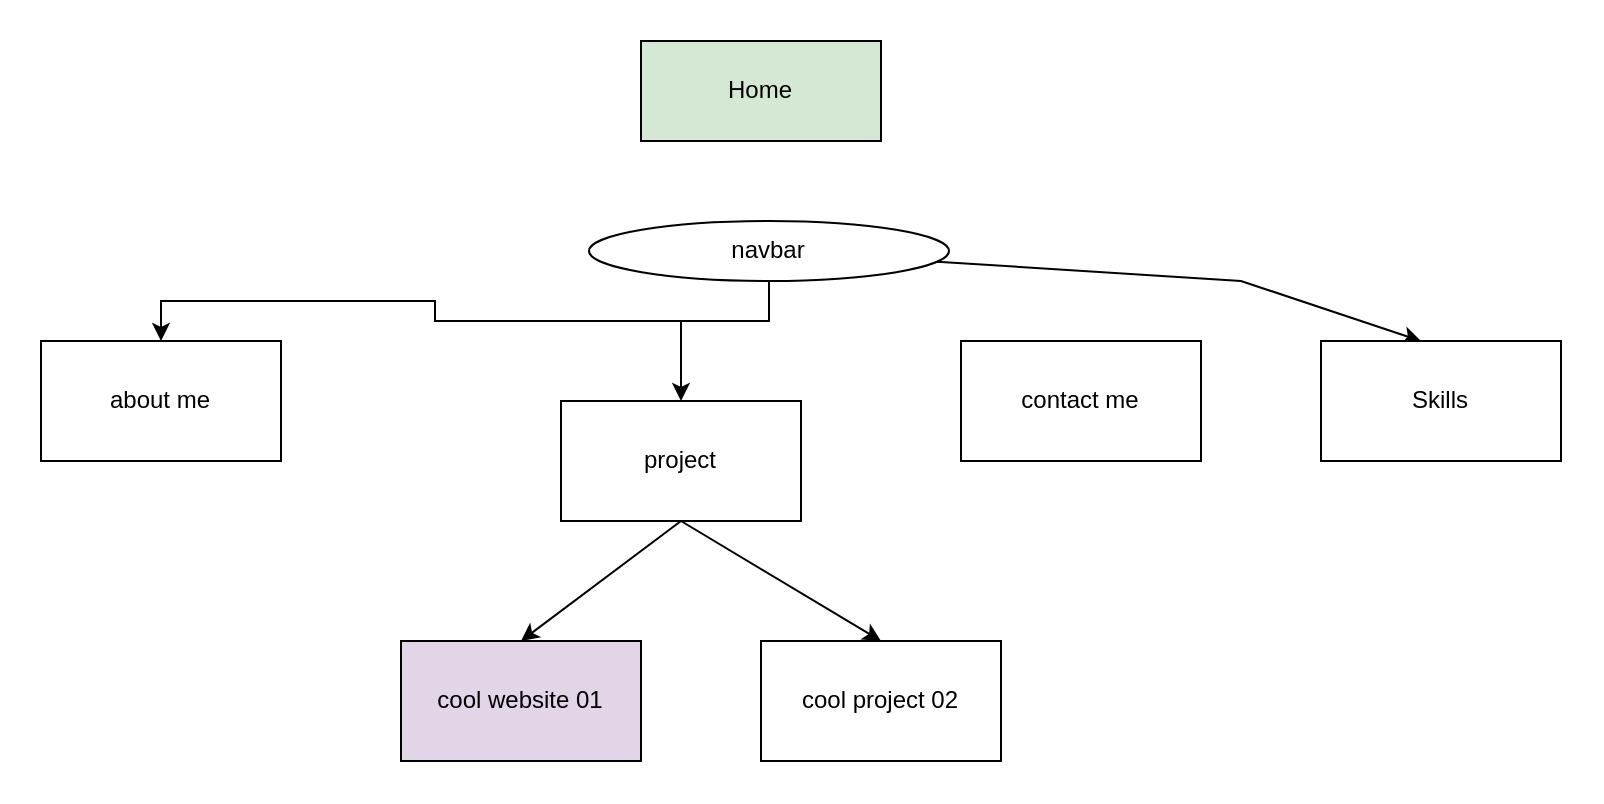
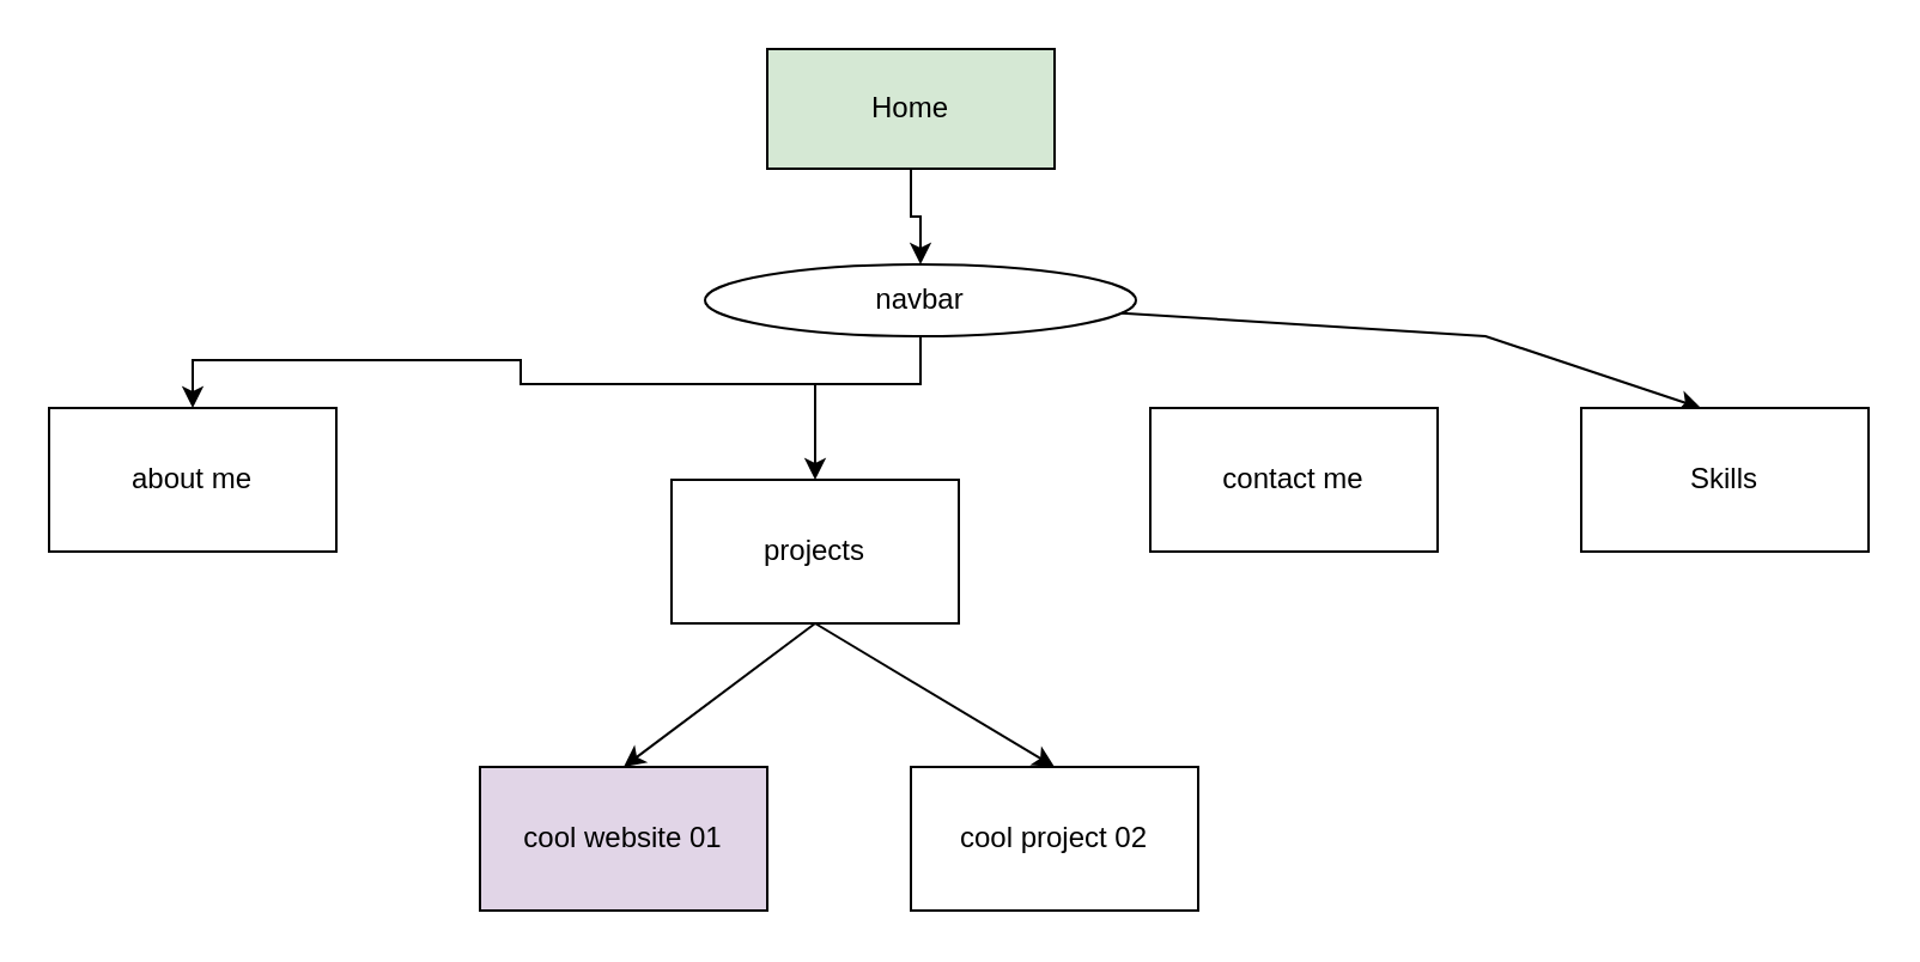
+ <mxCell id="2" style="edgeStyle=orthogonalEdgeStyle;rounded=0;orthogonalLoop=1;jettySize=auto;html=1;entryX=0.5;entryY=0;entryDx=0;entryDy=0;" edge="1" parent="1" source="3" target="8"><mxGeometry relative="1" as="geometry" /></mxCell>
- <mxCell id="5" value="project" style="rounded=0;whiteSpace=wrap;html=1;" vertex="1" parent="1"><mxGeometry x="280" y="200" width="120" height="60" as="geometry" /></mxCell>
+ <mxCell id="5" value="projects" style="rounded=0;whiteSpace=wrap;html=1;" vertex="1" parent="1"><mxGeometry x="280" y="200" width="120" height="60" as="geometry" /></mxCell>
